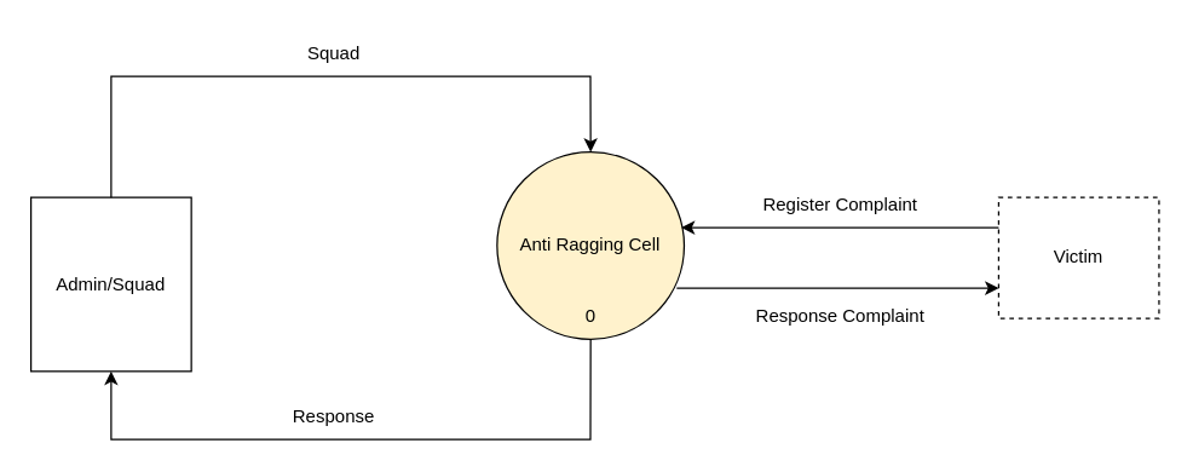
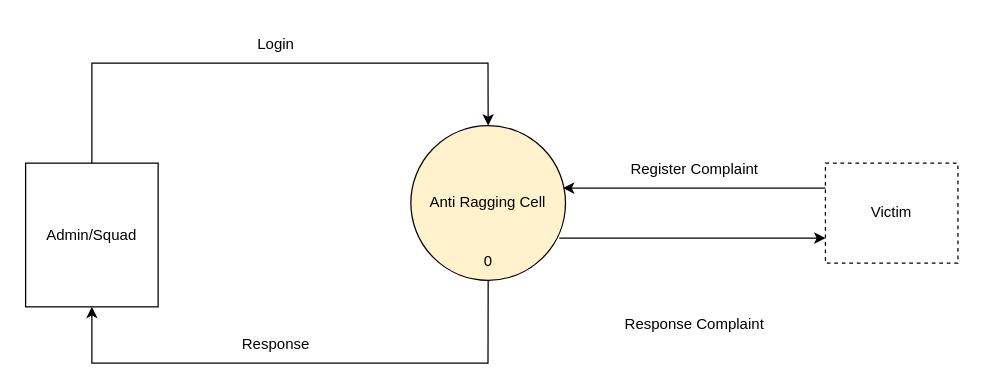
- <mxCell id="5" value="Squad" style="text;html=1;align=center;verticalAlign=middle;resizable=0;points=[];autosize=1;strokeColor=none;fillColor=none;container=0;" parent="1" vertex="1"><mxGeometry x="195.003" y="20" width="50" height="30" as="geometry" /></mxCell>
+ <mxCell id="5" value="Login" style="text;html=1;align=center;verticalAlign=middle;resizable=0;points=[];autosize=1;strokeColor=none;fillColor=none;container=0;" parent="1" vertex="1"><mxGeometry x="195.003" y="20" width="50" height="30" as="geometry" /></mxCell>
- <mxCell id="13" value="Response Complaint" style="text;html=1;align=center;verticalAlign=middle;resizable=0;points=[];autosize=1;strokeColor=none;fillColor=none;" parent="1" vertex="1"><mxGeometry x="490" y="193.73" width="130" height="30" as="geometry" /></mxCell>
+ <mxCell id="13" value="Response Complaint" style="text;html=1;align=center;verticalAlign=middle;resizable=0;points=[];autosize=1;strokeColor=none;fillColor=none;" parent="1" vertex="1"><mxGeometry x="490" y="243.73" width="130" height="30" as="geometry" /></mxCell>
